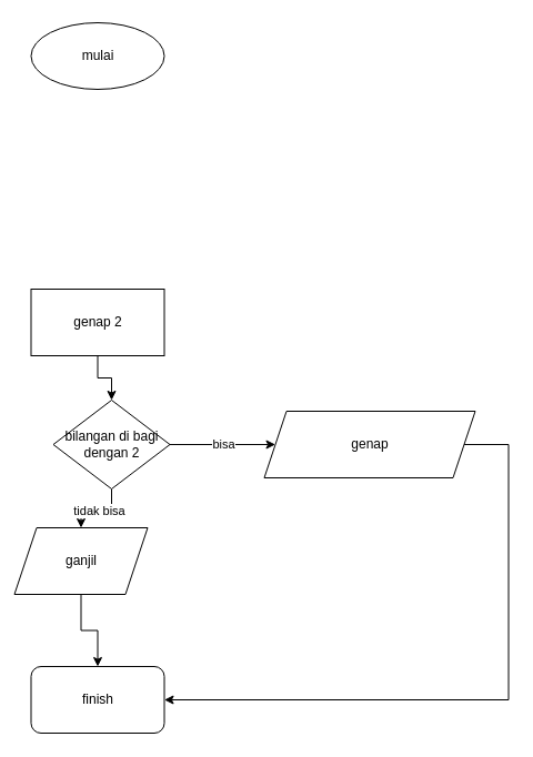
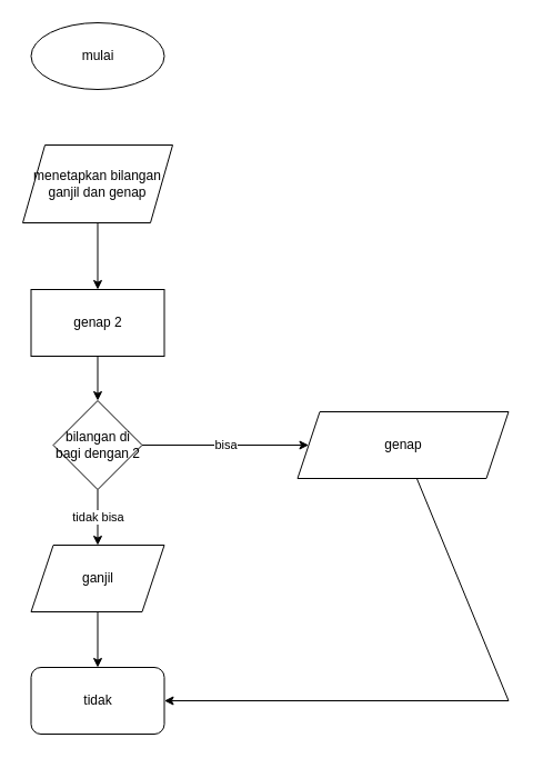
+ <mxCell id="4" value="menetapkan bilangan ganjil dan genap" style="shape=parallelogram;perimeter=parallelogramPerimeter;whiteSpace=wrap;html=1;fixedSize=1;" vertex="1" parent="1"><mxGeometry x="20" y="130" width="135" height="70" as="geometry" /></mxCell>
+ <mxCell id="3" value="" style="edgeStyle=orthogonalEdgeStyle;rounded=0;orthogonalLoop=1;jettySize=auto;html=1;" edge="1" parent="1" source="4" target="6"><mxGeometry relative="1" as="geometry" /></mxCell>
- <mxCell id="9" value="bilangan di bagi dengan 2" style="rhombus;whiteSpace=wrap;html=1;" vertex="1" parent="1"><mxGeometry x="47.5" y="360" width="105" height="80" as="geometry" /></mxCell>
+ <mxCell id="9" value="bilangan di bagi dengan 2" style="rhombus;whiteSpace=wrap;html=1;" vertex="1" parent="1"><mxGeometry x="47.5" y="360" width="80" height="80" as="geometry" /></mxCell>
- <mxCell id="14" value="genap" style="shape=parallelogram;perimeter=parallelogramPerimeter;whiteSpace=wrap;html=1;fixedSize=1;" vertex="1" parent="1"><mxGeometry x="237.5" y="370" width="190" height="60" as="geometry" /></mxCell>
+ <mxCell id="14" value="genap" style="shape=parallelogram;perimeter=parallelogramPerimeter;whiteSpace=wrap;html=1;fixedSize=1;" vertex="1" parent="1"><mxGeometry x="267.5" y="370" width="190" height="60" as="geometry" /></mxCell>
- <mxCell id="11" value="ganjil" style="shape=parallelogram;perimeter=parallelogramPerimeter;whiteSpace=wrap;html=1;fixedSize=1;" vertex="1" parent="1"><mxGeometry x="12.5" y="475" width="120" height="60" as="geometry" /></mxCell>
+ <mxCell id="11" value="ganjil" style="shape=parallelogram;perimeter=parallelogramPerimeter;whiteSpace=wrap;html=1;fixedSize=1;" vertex="1" parent="1"><mxGeometry x="27.5" y="490" width="120" height="60" as="geometry" /></mxCell>
- <mxCell id="12" value="finish" style="rounded=1;whiteSpace=wrap;html=1;" vertex="1" parent="1"><mxGeometry x="27.5" y="600" width="120" height="60" as="geometry" /></mxCell>
+ <mxCell id="12" value="tidak" style="rounded=1;whiteSpace=wrap;html=1;" vertex="1" parent="1"><mxGeometry x="27.5" y="600" width="120" height="60" as="geometry" /></mxCell>
